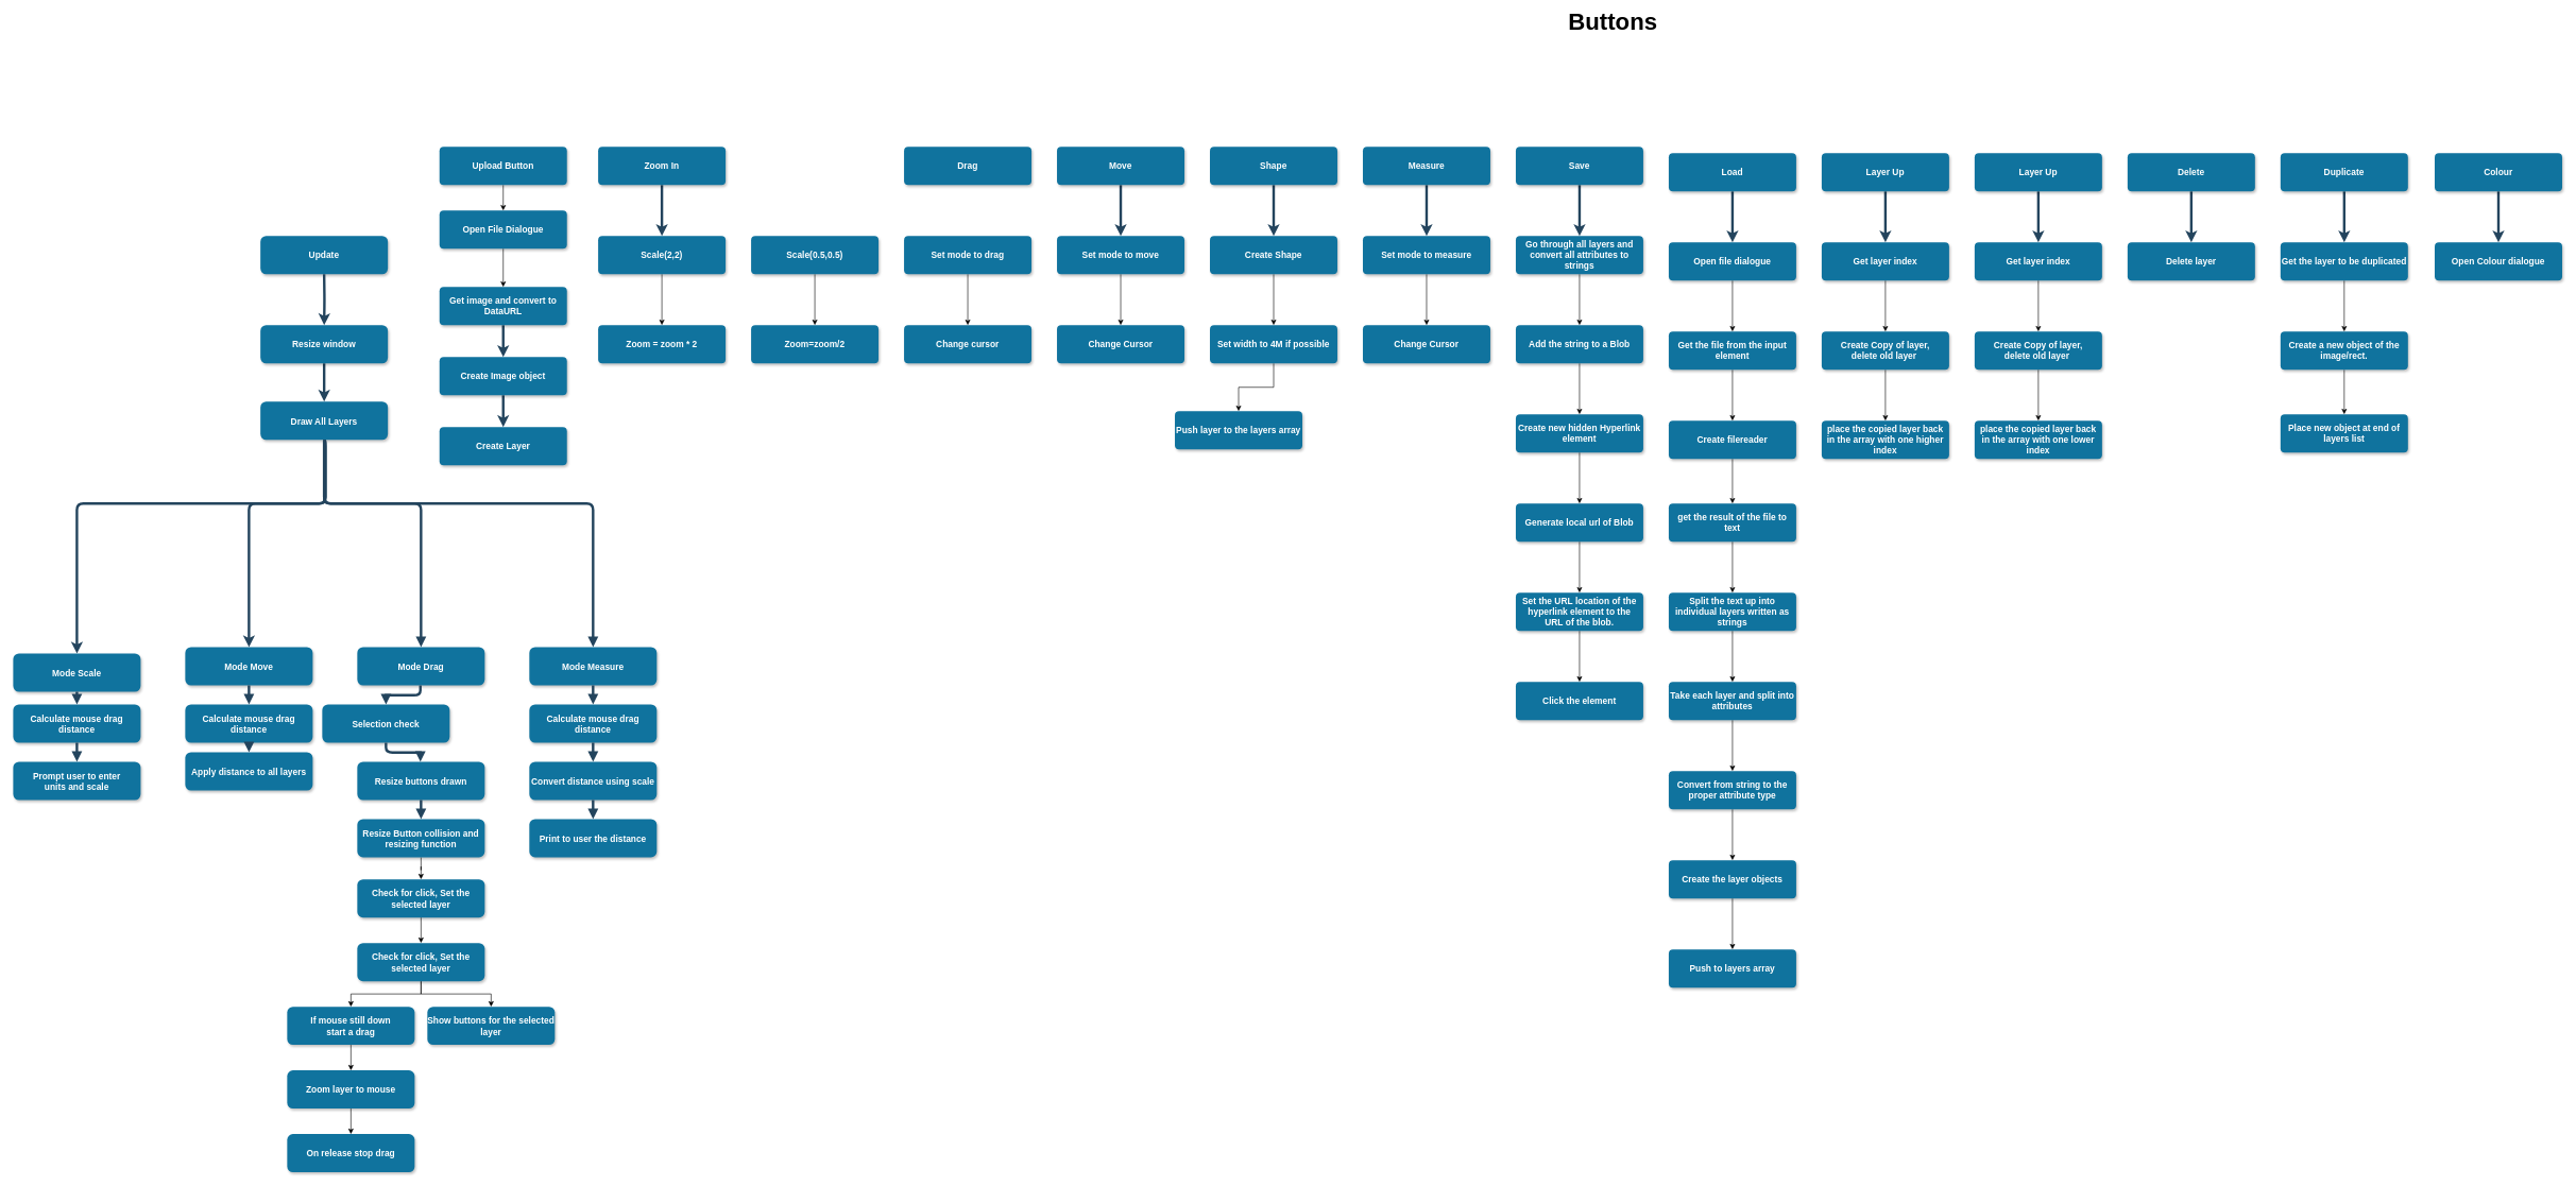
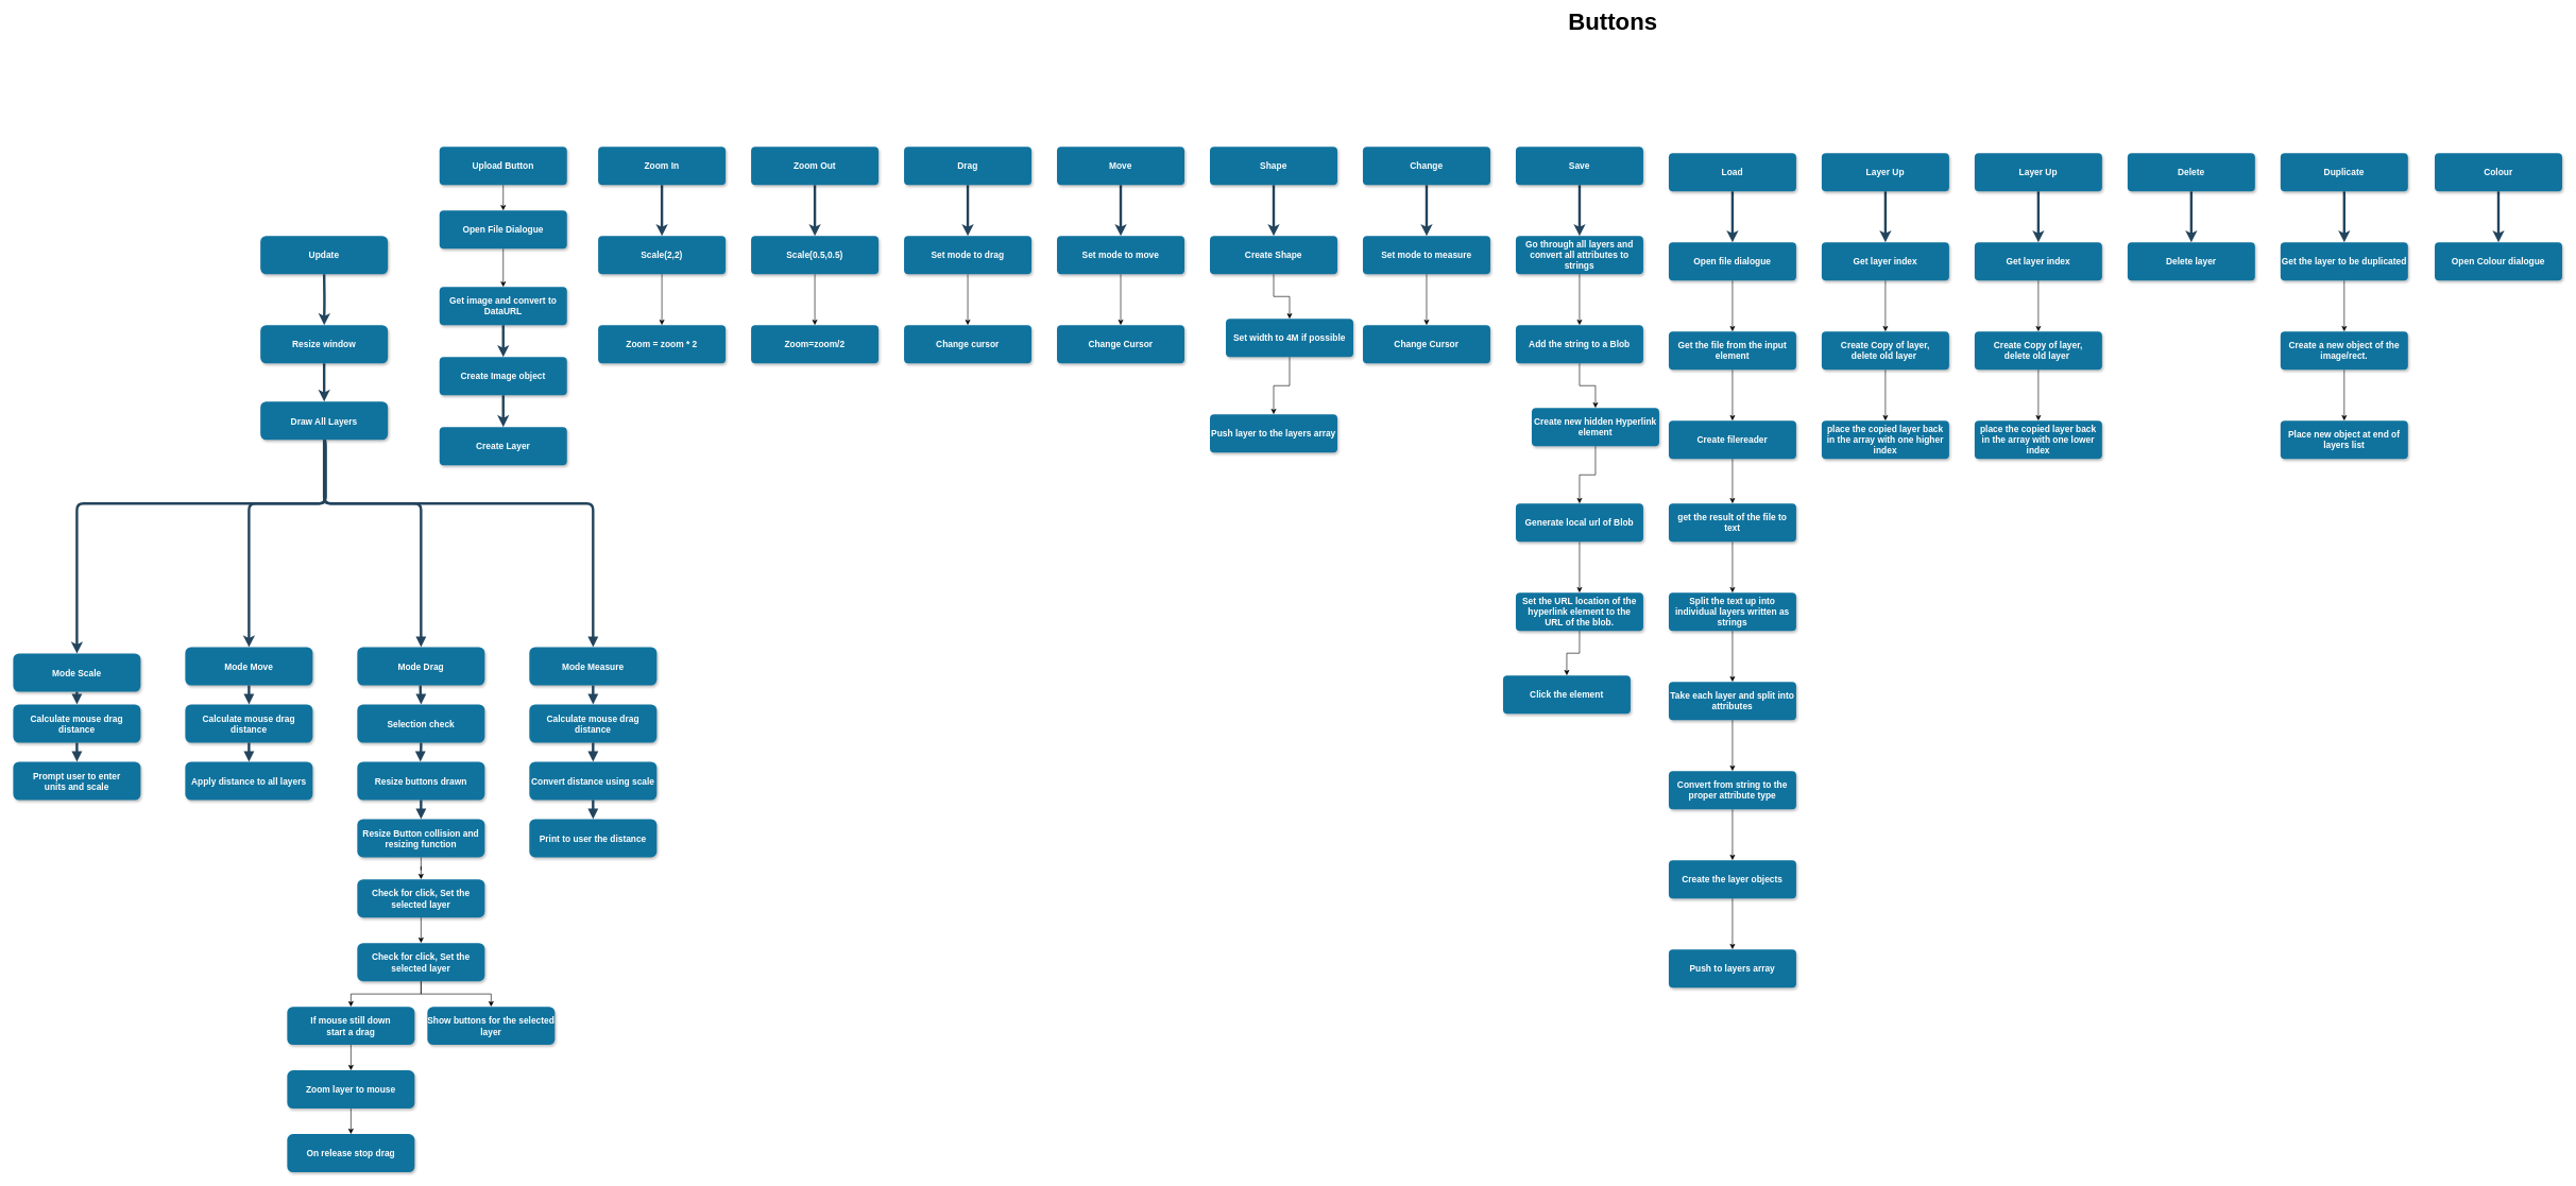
+ <mxCell id="61" value="&lt;font color=&quot;#ffffff&quot;&gt;Zoom Out&lt;/font&gt;" style="rounded=1;whiteSpace=wrap;html=1;shadow=1;fillColor=#10739E;strokeColor=none;fontSize=14;fontStyle=1;arcSize=11;" vertex="1" parent="1"><mxGeometry x="1178" y="230" width="200" height="60" as="geometry" /></mxCell>
- <mxCell id="84" value="&lt;font color=&quot;#ffffff&quot;&gt;Measure&lt;/font&gt;" style="rounded=1;whiteSpace=wrap;html=1;shadow=1;fillColor=#10739E;strokeColor=none;fontSize=14;fontStyle=1;arcSize=11;" vertex="1" parent="1"><mxGeometry x="2138" y="230" width="200" height="60" as="geometry" /></mxCell>
+ <mxCell id="84" value="&lt;font color=&quot;#ffffff&quot;&gt;Change&lt;/font&gt;" style="rounded=1;whiteSpace=wrap;html=1;shadow=1;fillColor=#10739E;strokeColor=none;fontSize=14;fontStyle=1;arcSize=11;" vertex="1" parent="1"><mxGeometry x="2138" y="230" width="200" height="60" as="geometry" /></mxCell>
+ <mxCell id="60" value="" style="edgeStyle=orthogonalEdgeStyle;rounded=1;orthogonalLoop=1;jettySize=auto;html=1;strokeColor=#23445D;strokeWidth=4;fontSize=14;" edge="1" parent="1" source="61" target="63"><mxGeometry relative="1" as="geometry" /></mxCell>
+ <mxCell id="66" value="" style="edgeStyle=orthogonalEdgeStyle;rounded=1;orthogonalLoop=1;jettySize=auto;html=1;strokeColor=#23445D;strokeWidth=4;fontSize=14;" edge="1" parent="1" source="67" target="69"><mxGeometry relative="1" as="geometry" /></mxCell>
- <mxCell id="81" value="&lt;font color=&quot;#ffffff&quot;&gt;Set width to 4M if possible&lt;/font&gt;" style="rounded=1;whiteSpace=wrap;html=1;shadow=1;fillColor=#10739E;strokeColor=none;fontSize=14;fontStyle=1;arcSize=11;" vertex="1" parent="1"><mxGeometry x="1898" y="510" width="200" height="60" as="geometry" /></mxCell>
+ <mxCell id="81" value="&lt;font color=&quot;#ffffff&quot;&gt;Set width to 4M if possible&lt;/font&gt;" style="rounded=1;whiteSpace=wrap;html=1;shadow=1;fillColor=#10739E;strokeColor=none;fontSize=14;fontStyle=1;arcSize=11;" vertex="1" parent="1"><mxGeometry x="1923" y="500" width="200" height="60" as="geometry" /></mxCell>
- <mxCell id="82" value="&lt;font color=&quot;#ffffff&quot;&gt;Push layer to the layers array&lt;/font&gt;" style="rounded=1;whiteSpace=wrap;html=1;shadow=1;fillColor=#10739E;strokeColor=none;fontSize=14;fontStyle=1;arcSize=11;" vertex="1" parent="1"><mxGeometry x="1843" y="645" width="200" height="60" as="geometry" /></mxCell>
+ <mxCell id="82" value="&lt;font color=&quot;#ffffff&quot;&gt;Push layer to the layers array&lt;/font&gt;" style="rounded=1;whiteSpace=wrap;html=1;shadow=1;fillColor=#10739E;strokeColor=none;fontSize=14;fontStyle=1;arcSize=11;" vertex="1" parent="1"><mxGeometry x="1898" y="650" width="200" height="60" as="geometry" /></mxCell>
- <mxCell id="95" value="&lt;font color=&quot;#ffffff&quot;&gt;Create new hidden Hyperlink element&lt;/font&gt;" style="rounded=1;whiteSpace=wrap;html=1;shadow=1;fillColor=#10739E;strokeColor=none;fontSize=14;fontStyle=1;arcSize=11;" vertex="1" parent="1"><mxGeometry x="2378" y="650" width="200" height="60" as="geometry" /></mxCell>
+ <mxCell id="95" value="&lt;font color=&quot;#ffffff&quot;&gt;Create new hidden Hyperlink element&lt;/font&gt;" style="rounded=1;whiteSpace=wrap;html=1;shadow=1;fillColor=#10739E;strokeColor=none;fontSize=14;fontStyle=1;arcSize=11;" vertex="1" parent="1"><mxGeometry x="2403" y="640" width="200" height="60" as="geometry" /></mxCell>
- <mxCell id="141" value="&lt;font color=&quot;#ffffff&quot;&gt;Place new object at end of layers list&lt;br&gt;&lt;/font&gt;" style="rounded=1;whiteSpace=wrap;html=1;shadow=1;fillColor=#10739E;strokeColor=none;fontSize=14;fontStyle=1;arcSize=11;" vertex="1" parent="1"><mxGeometry x="3578" y="650" width="200" height="60" as="geometry" /></mxCell>
+ <mxCell id="141" value="&lt;font color=&quot;#ffffff&quot;&gt;Place new object at end of layers list&lt;br&gt;&lt;/font&gt;" style="rounded=1;whiteSpace=wrap;html=1;shadow=1;fillColor=#10739E;strokeColor=none;fontSize=14;fontStyle=1;arcSize=11;" vertex="1" parent="1"><mxGeometry x="3578" y="660" width="200" height="60" as="geometry" /></mxCell>
- <mxCell id="100" value="&lt;font color=&quot;#ffffff&quot;&gt;Click the element&lt;/font&gt;" style="rounded=1;whiteSpace=wrap;html=1;shadow=1;fillColor=#10739E;strokeColor=none;fontSize=14;fontStyle=1;arcSize=11;" vertex="1" parent="1"><mxGeometry x="2378" y="1070" width="200" height="60" as="geometry" /></mxCell>
+ <mxCell id="100" value="&lt;font color=&quot;#ffffff&quot;&gt;Click the element&lt;/font&gt;" style="rounded=1;whiteSpace=wrap;html=1;shadow=1;fillColor=#10739E;strokeColor=none;fontSize=14;fontStyle=1;arcSize=11;" vertex="1" parent="1"><mxGeometry x="2358" y="1060" width="200" height="60" as="geometry" /></mxCell>
- <mxCell id="12" value="Selection check" style="rounded=1;fillColor=#10739E;strokeColor=none;shadow=1;gradientColor=none;fontStyle=1;fontColor=#FFFFFF;fontSize=14;" vertex="1" parent="1"><mxGeometry x="505" y="1105.5" width="200" height="60" as="geometry" /></mxCell>
+ <mxCell id="12" value="Selection check" style="rounded=1;fillColor=#10739E;strokeColor=none;shadow=1;gradientColor=none;fontStyle=1;fontColor=#FFFFFF;fontSize=14;" vertex="1" parent="1"><mxGeometry x="560" y="1105.5" width="200" height="60" as="geometry" /></mxCell>
- <mxCell id="10" value="Apply distance to all layers" style="rounded=1;fillColor=#10739E;strokeColor=none;shadow=1;gradientColor=none;fontStyle=1;fontColor=#FFFFFF;fontSize=14;" vertex="1" parent="1"><mxGeometry x="290" y="1180.5" width="200" height="60" as="geometry" /></mxCell>
+ <mxCell id="10" value="Apply distance to all layers" style="rounded=1;fillColor=#10739E;strokeColor=none;shadow=1;gradientColor=none;fontStyle=1;fontColor=#FFFFFF;fontSize=14;" vertex="1" parent="1"><mxGeometry x="290" y="1195.5" width="200" height="60" as="geometry" /></mxCell>
